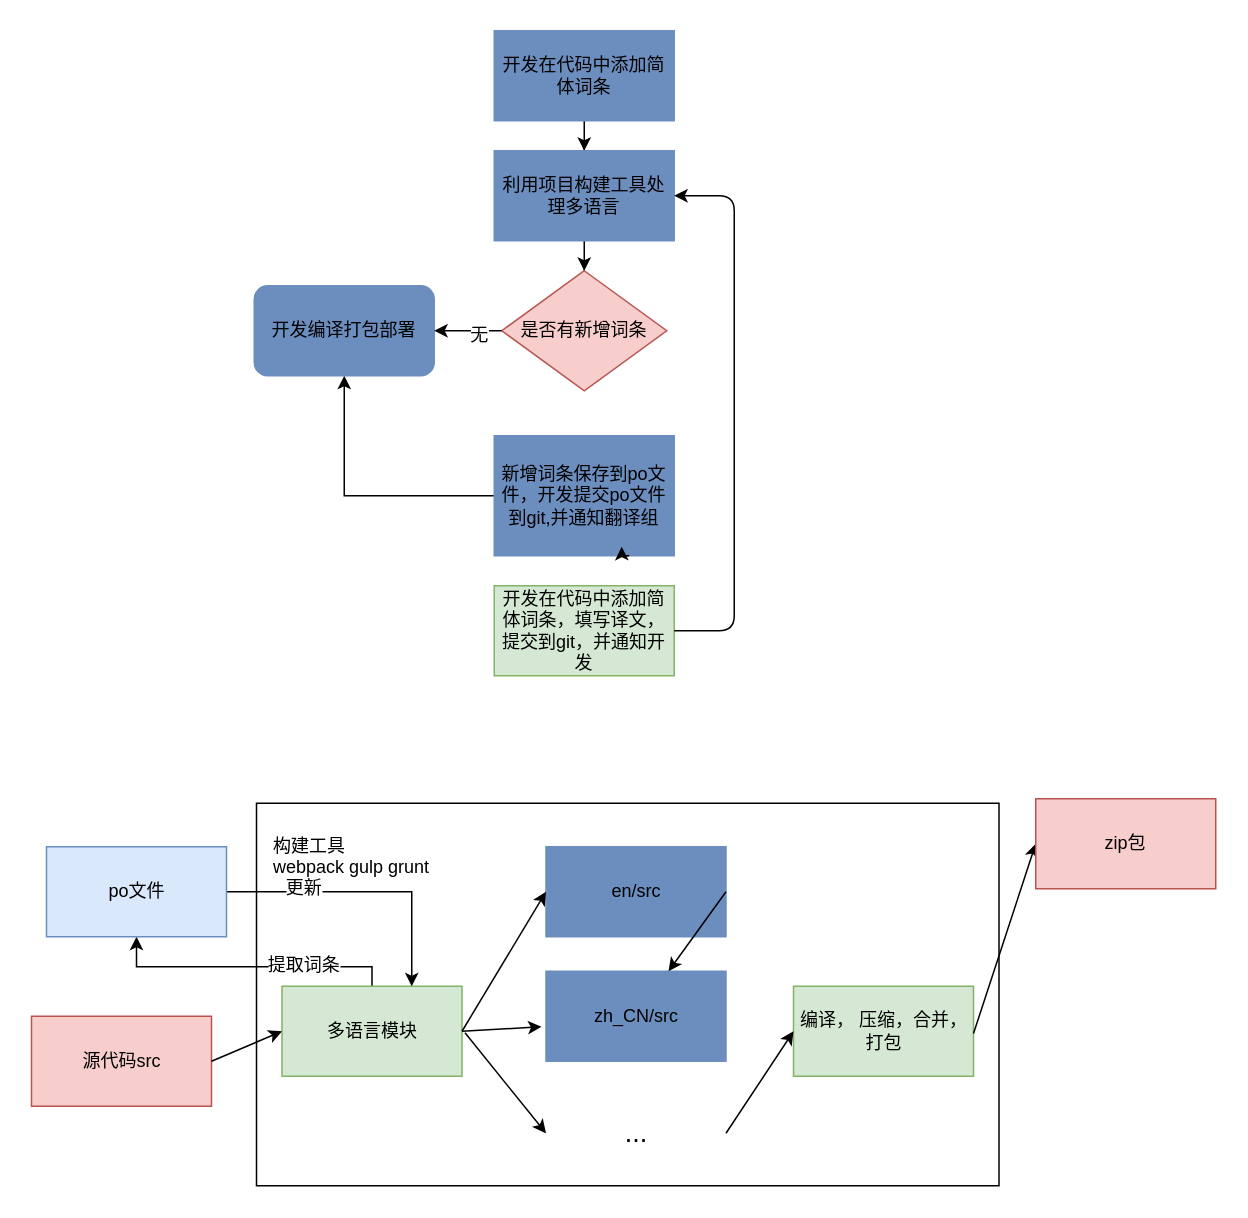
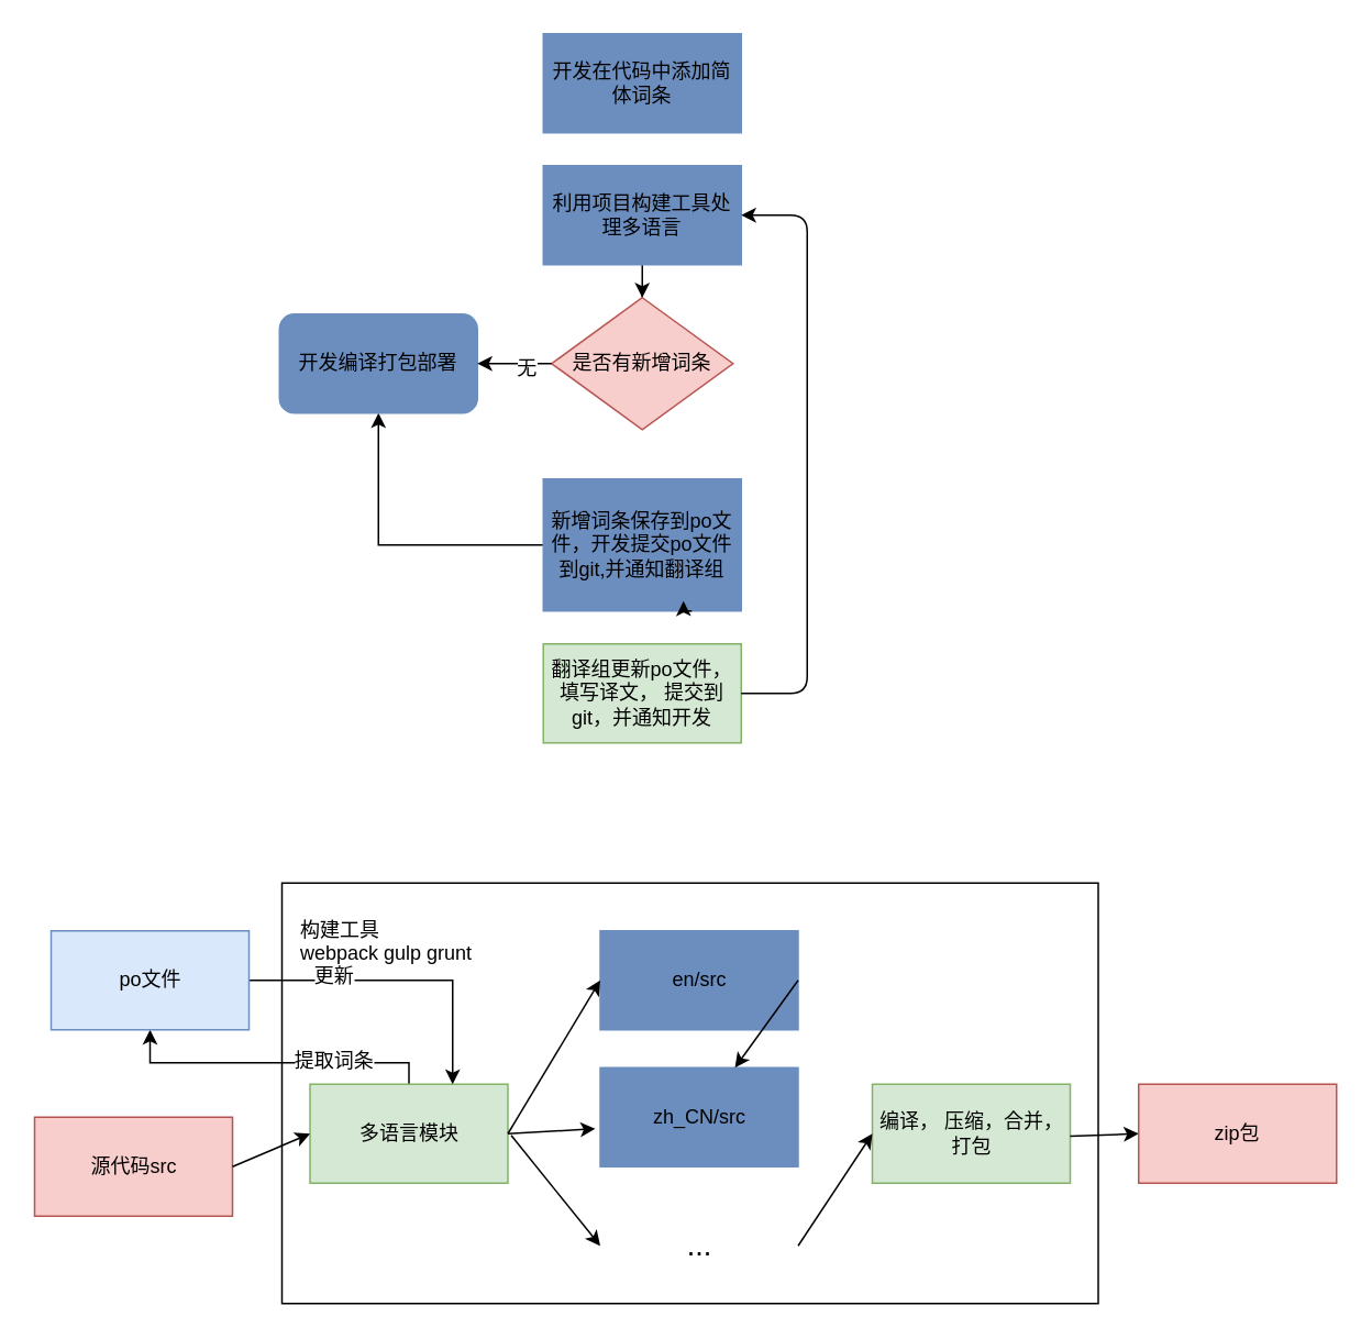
- <mxCell id="3" value="" style="edgeStyle=orthogonalEdgeStyle;rounded=0;orthogonalLoop=1;jettySize=auto;html=1;" parent="1" source="4" target="6" edge="1"><mxGeometry relative="1" as="geometry" /></mxCell>
- <mxCell id="10" value="开发在代码中添加简体词条，填写译文， 提交到git，并通知开发" style="rounded=0;whiteSpace=wrap;html=1;fillColor=#d5e8d4;strokeColor=#82b366;" parent="1" vertex="1"><mxGeometry x="329" y="390" width="120" height="60" as="geometry" /></mxCell>
+ <mxCell id="10" value="翻译组更新po文件，填写译文， 提交到git，并通知开发" style="rounded=0;whiteSpace=wrap;html=1;fillColor=#d5e8d4;strokeColor=#82b366;" parent="1" vertex="1"><mxGeometry x="329" y="390" width="120" height="60" as="geometry" /></mxCell>
- <mxCell id="32" value="zip包" style="rounded=0;whiteSpace=wrap;html=1;fillColor=#f8cecc;strokeColor=#b85450;" parent="1" vertex="1"><mxGeometry x="690" y="532" width="120" height="60" as="geometry" /></mxCell>
+ <mxCell id="32" value="zip包" style="rounded=0;whiteSpace=wrap;html=1;fillColor=#f8cecc;strokeColor=#b85450;" parent="1" vertex="1"><mxGeometry x="690" y="657" width="120" height="60" as="geometry" /></mxCell>
